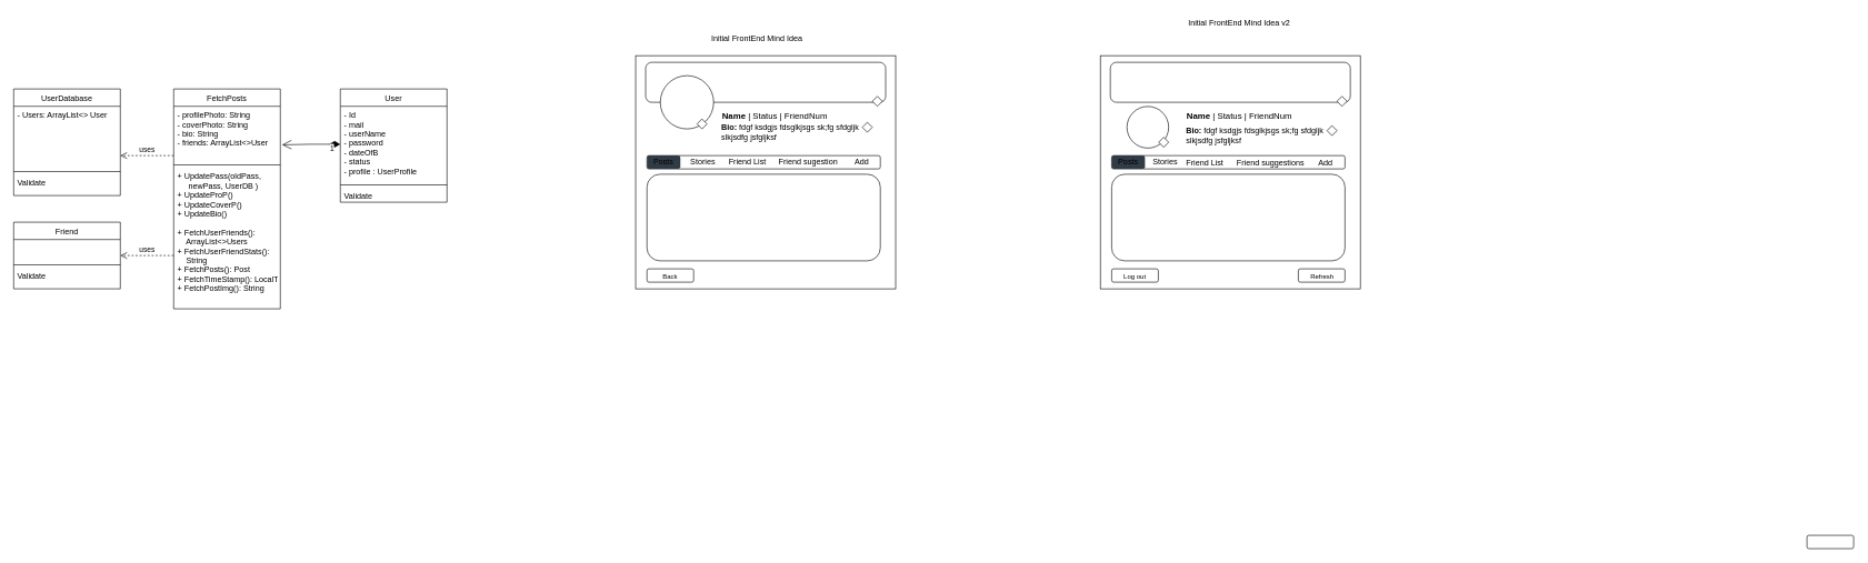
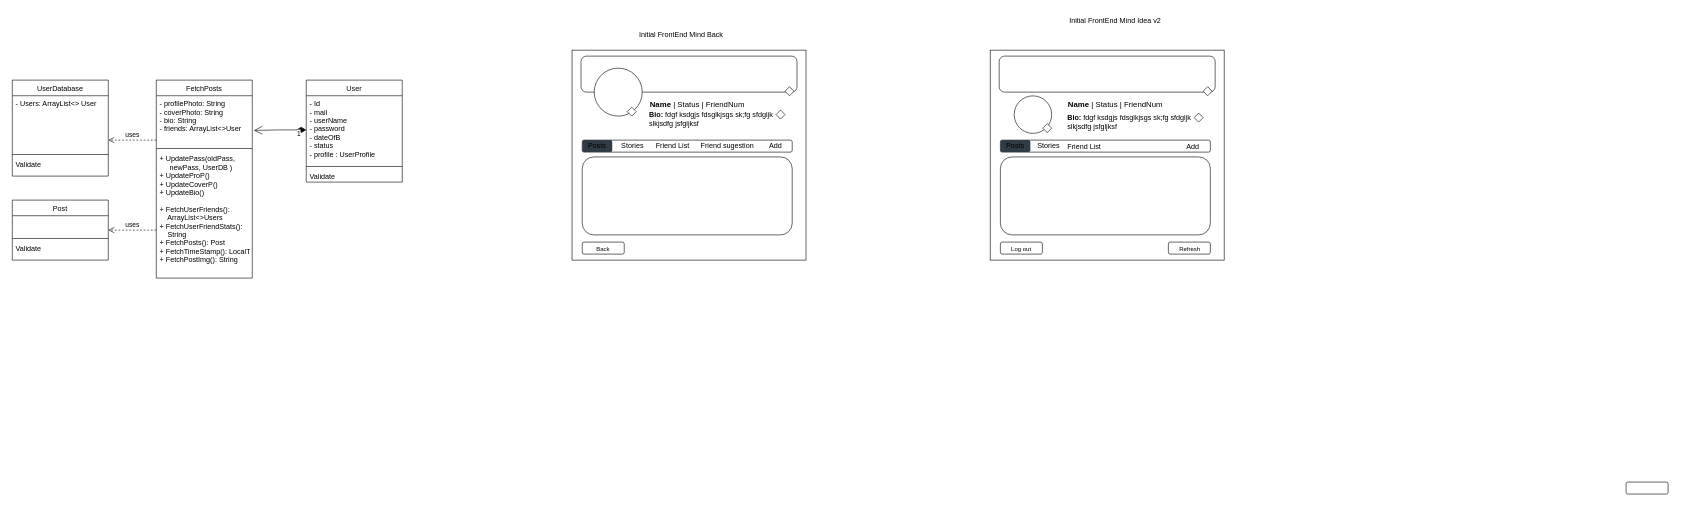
- <mxCell id="15" value="Initial FrontEnd Mind Idea" style="text;html=1;align=center;verticalAlign=middle;whiteSpace=wrap;rounded=0;" parent="1" vertex="1"><mxGeometry x="1060" y="43" width="150" height="30" as="geometry" /></mxCell>
+ <mxCell id="15" value="Initial FrontEnd Mind Back" style="text;html=1;align=center;verticalAlign=middle;whiteSpace=wrap;rounded=0;" parent="1" vertex="1"><mxGeometry x="1060" y="43" width="150" height="30" as="geometry" /></mxCell>
- <mxCell id="53" value="Friend suggestions" style="text;html=1;align=center;verticalAlign=middle;whiteSpace=wrap;rounded=0;" parent="1" vertex="1"><mxGeometry x="1851" y="236" width="109" height="15" as="geometry" /></mxCell>
- <mxCell id="28" value="Friend" style="swimlane;fontStyle=0;align=center;verticalAlign=top;childLayout=stackLayout;horizontal=1;startSize=26;horizontalStack=0;resizeParent=1;resizeLast=0;collapsible=1;marginBottom=0;rounded=0;shadow=0;strokeWidth=1;" parent="1" vertex="1"><mxGeometry x="20" y="333" width="160" height="100" as="geometry"><mxRectangle x="550" y="140" width="160" height="26" as="alternateBounds" /></mxGeometry></mxCell>
+ <mxCell id="28" value="Post" style="swimlane;fontStyle=0;align=center;verticalAlign=top;childLayout=stackLayout;horizontal=1;startSize=26;horizontalStack=0;resizeParent=1;resizeLast=0;collapsible=1;marginBottom=0;rounded=0;shadow=0;strokeWidth=1;" parent="1" vertex="1"><mxGeometry x="20" y="333" width="160" height="100" as="geometry"><mxRectangle x="550" y="140" width="160" height="26" as="alternateBounds" /></mxGeometry></mxCell>
